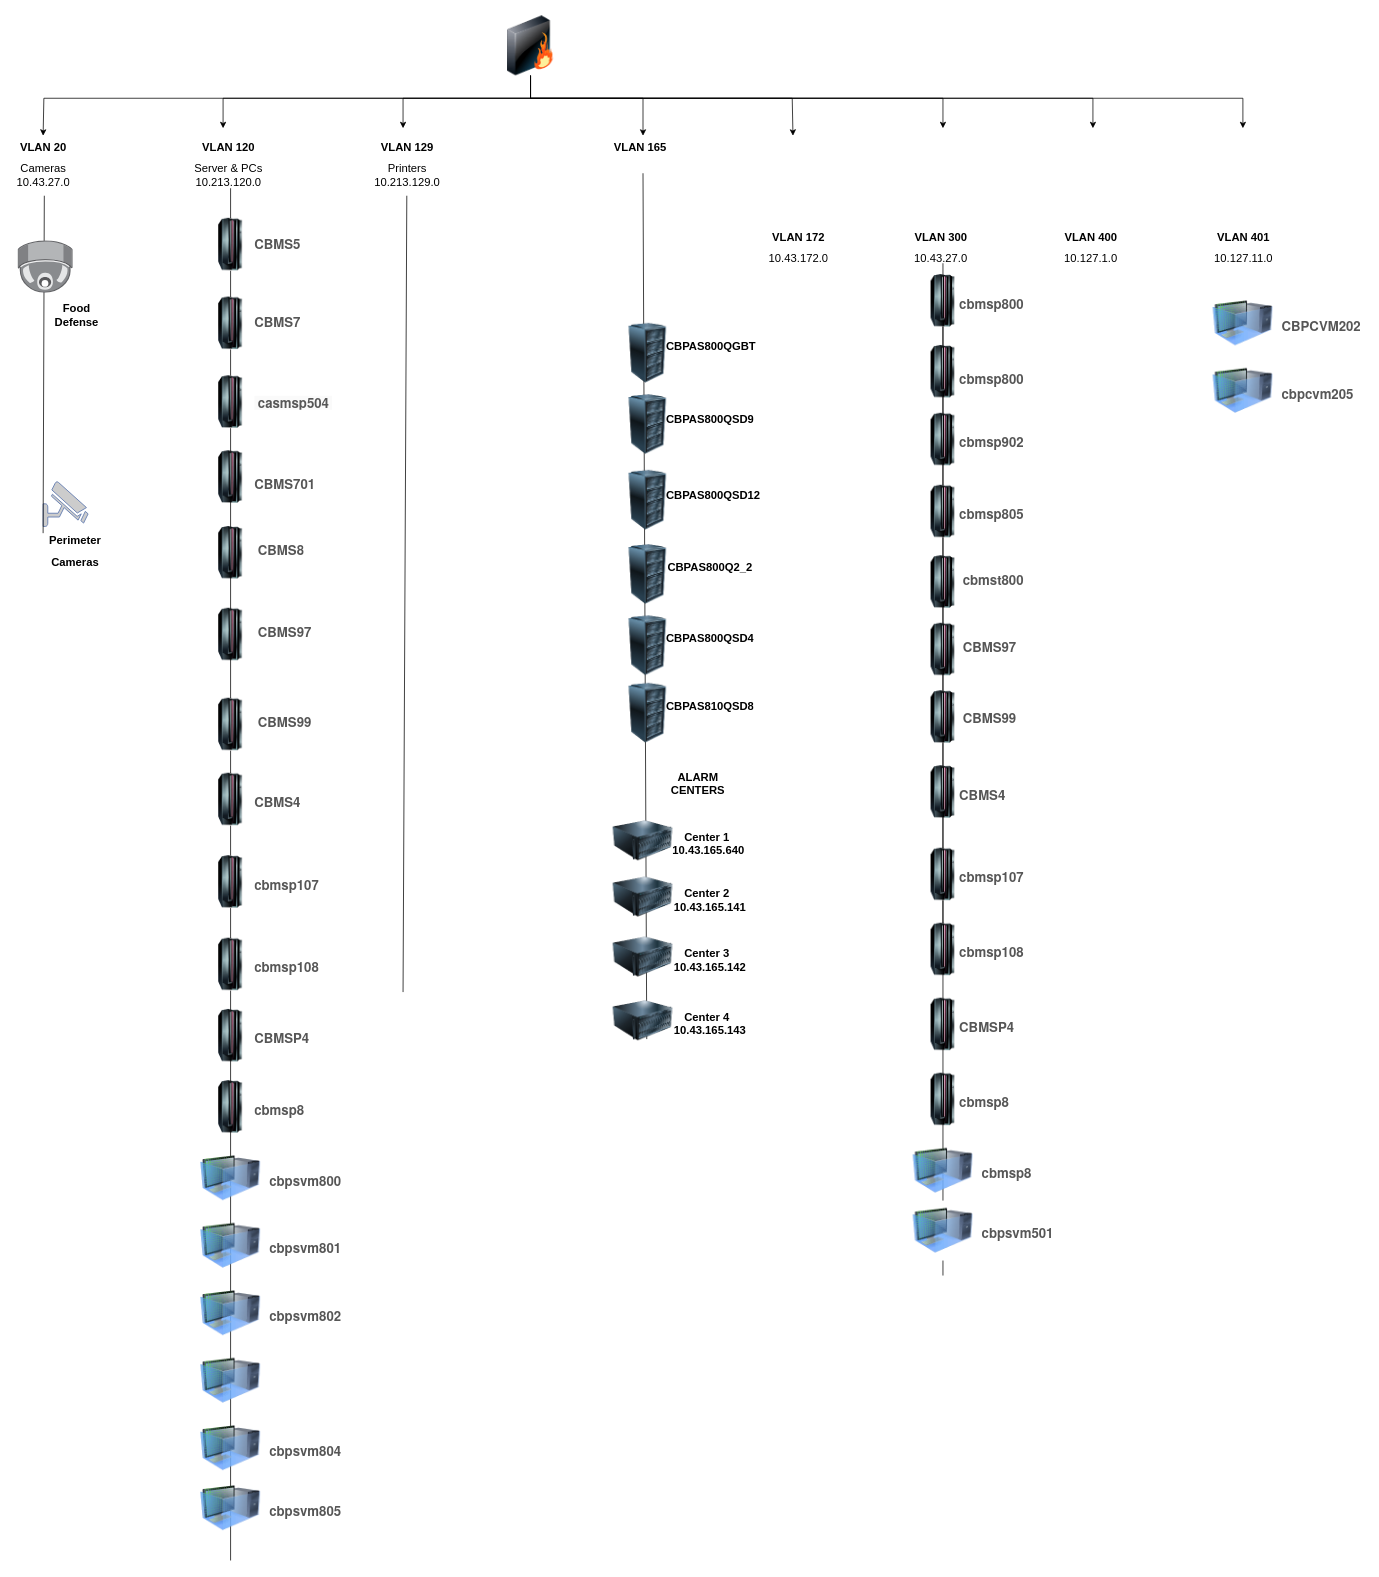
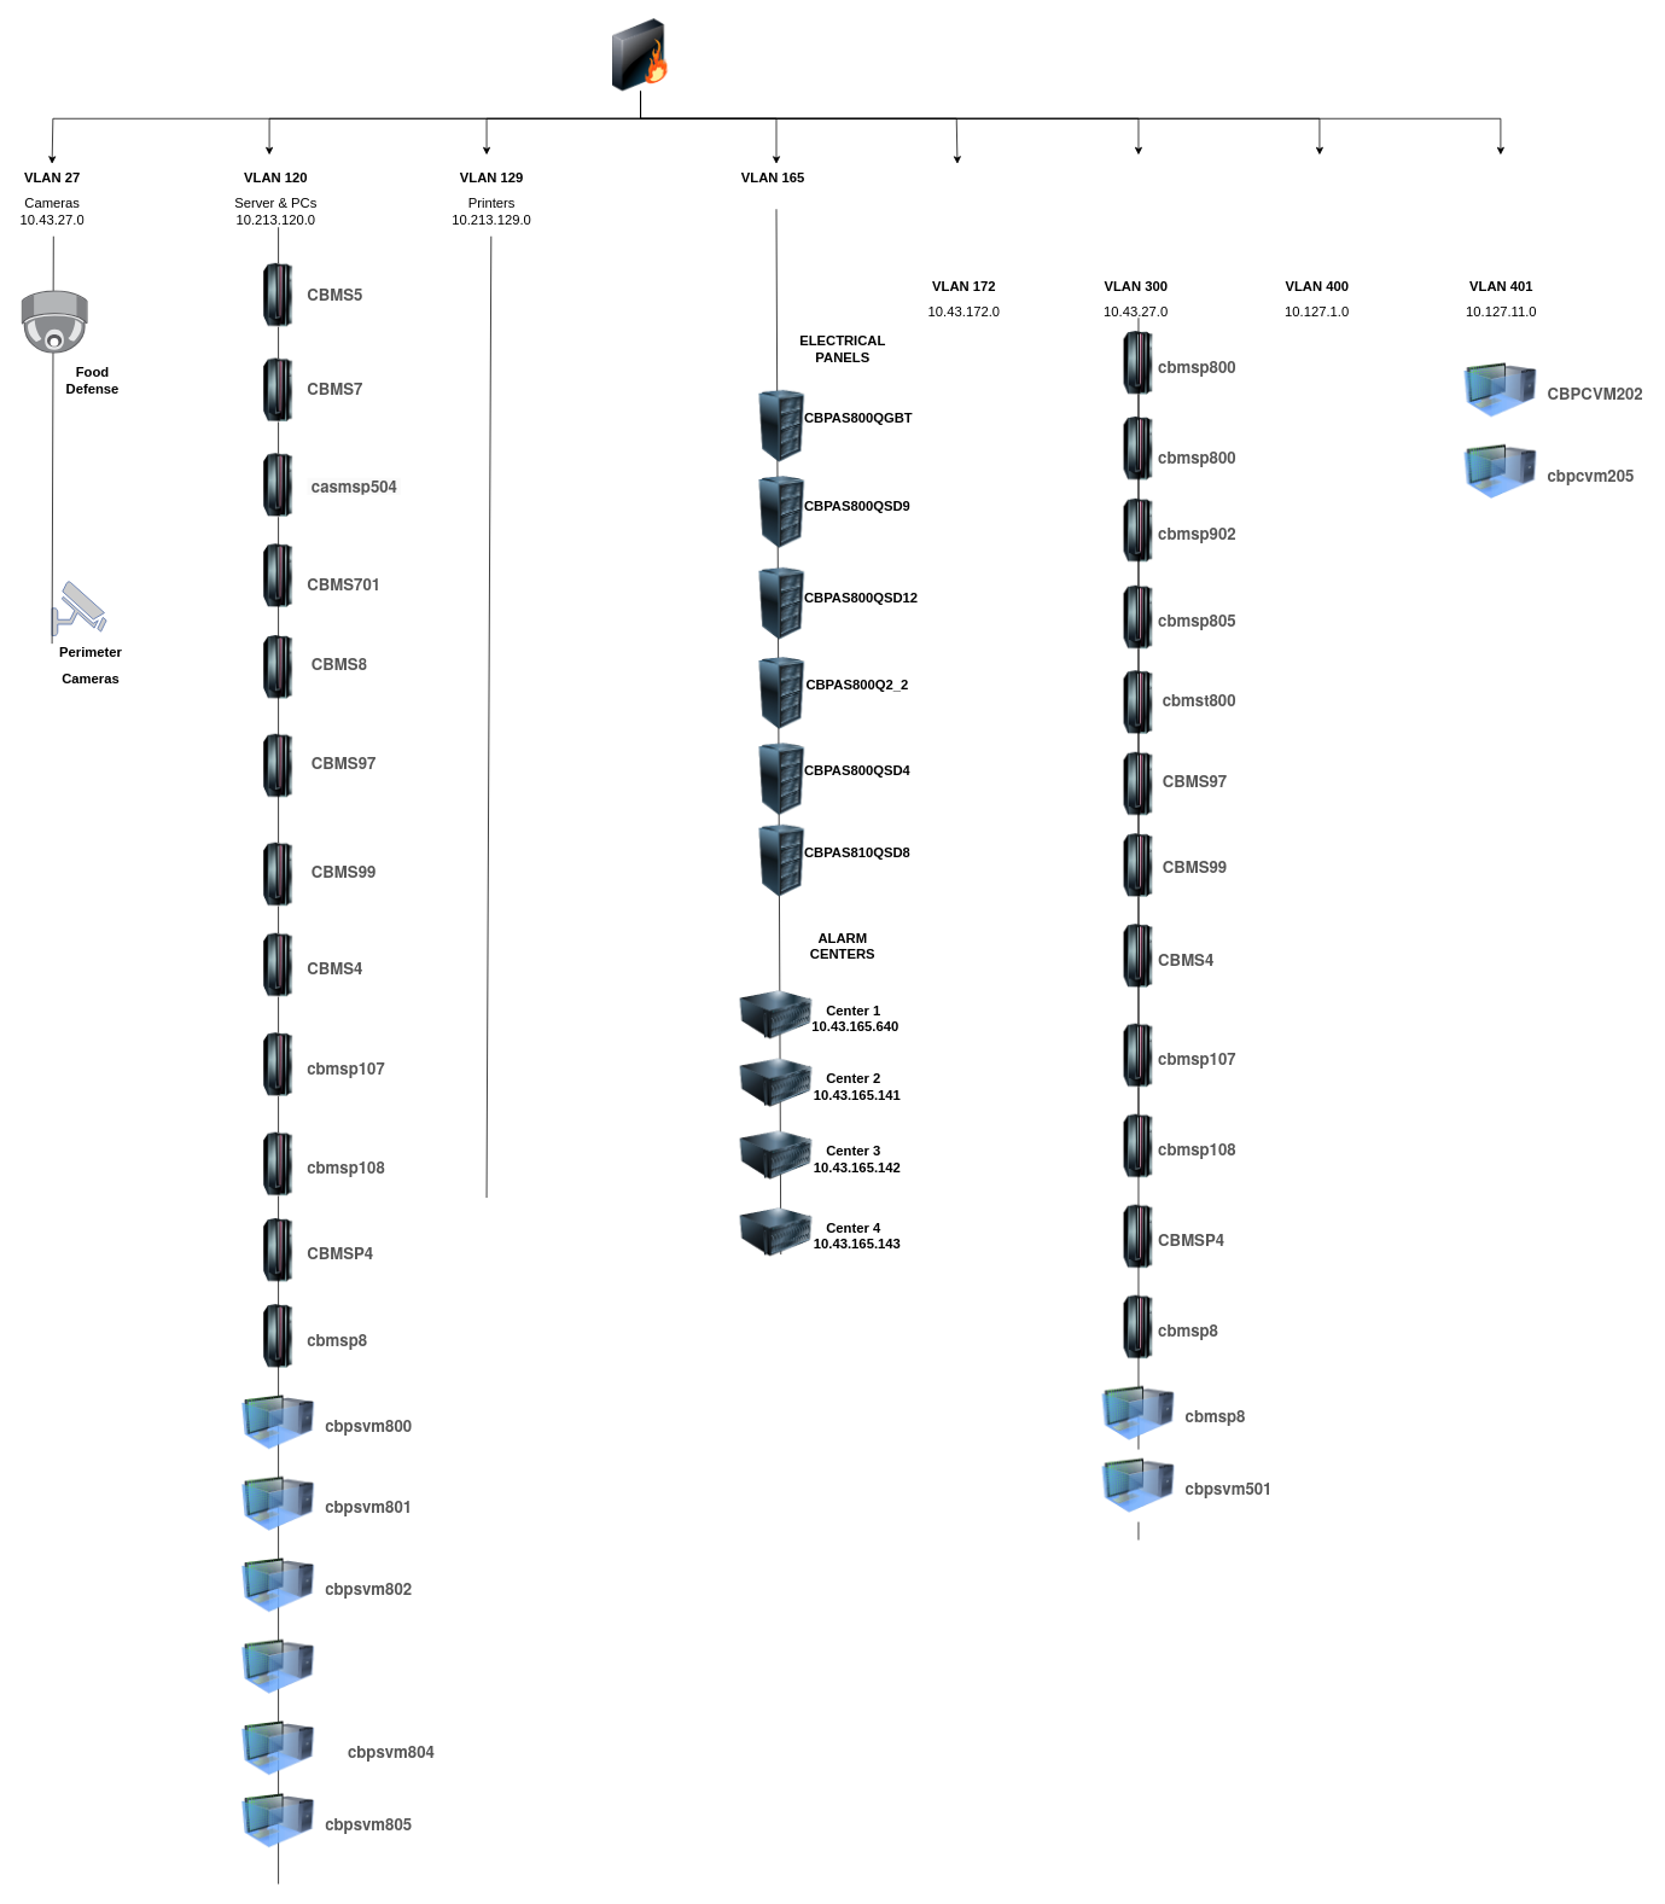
- <mxCell id="11" value="&lt;h1 style=&quot;text-align: center; margin-top: 0px; font-size: 15px;&quot;&gt;&lt;span style=&quot;background-color: initial;&quot;&gt;&lt;font style=&quot;font-size: 15px;&quot;&gt;VLAN 20&lt;/font&gt;&lt;/span&gt;&lt;/h1&gt;&lt;div style=&quot;text-align: center;&quot;&gt;&lt;span style=&quot;background-color: initial;&quot;&gt;&lt;font style=&quot;font-size: 15px;&quot;&gt;Cameras&lt;/font&gt;&lt;/span&gt;&lt;/div&gt;&lt;h1 style=&quot;text-align: center; margin-top: 0px; font-size: 15px;&quot;&gt;&lt;span style=&quot;background-color: initial; font-weight: normal;&quot;&gt;&lt;font style=&quot;font-size: 15px;&quot;&gt;10.43.27.0&lt;/font&gt;&lt;/span&gt;&lt;br&gt;&lt;/h1&gt;" style="text;html=1;whiteSpace=wrap;overflow=hidden;rounded=0;" vertex="1" parent="1"><mxGeometry x="20.22" y="180" width="76.78" height="80" as="geometry" /></mxCell>
+ <mxCell id="11" value="&lt;h1 style=&quot;text-align: center; margin-top: 0px; font-size: 15px;&quot;&gt;&lt;span style=&quot;background-color: initial;&quot;&gt;&lt;font style=&quot;font-size: 15px;&quot;&gt;VLAN 27&lt;/font&gt;&lt;/span&gt;&lt;/h1&gt;&lt;div style=&quot;text-align: center;&quot;&gt;&lt;span style=&quot;background-color: initial;&quot;&gt;&lt;font style=&quot;font-size: 15px;&quot;&gt;Cameras&lt;/font&gt;&lt;/span&gt;&lt;/div&gt;&lt;h1 style=&quot;text-align: center; margin-top: 0px; font-size: 15px;&quot;&gt;&lt;span style=&quot;background-color: initial; font-weight: normal;&quot;&gt;&lt;font style=&quot;font-size: 15px;&quot;&gt;10.43.27.0&lt;/font&gt;&lt;/span&gt;&lt;br&gt;&lt;/h1&gt;" style="text;html=1;whiteSpace=wrap;overflow=hidden;rounded=0;" vertex="1" parent="1"><mxGeometry x="20.22" y="180" width="76.78" height="80" as="geometry" /></mxCell>
+ <mxCell id="71" value="&lt;h1 style=&quot;text-align: center; margin-top: 0px; font-size: 15px;&quot;&gt;ELECTRICAL PANELS&lt;/h1&gt;" style="text;html=1;whiteSpace=wrap;overflow=hidden;rounded=0;" vertex="1" parent="1"><mxGeometry x="867" y="360" width="125" height="50" as="geometry" /></mxCell>
- <mxCell id="120" value="&lt;h1 style=&quot;text-align: left; margin-top: 0px;&quot;&gt;&lt;font face=&quot;Metropolis, Avenir Next, Helvetica Neue, Arial, sans-serif&quot; color=&quot;#565656&quot;&gt;&lt;span style=&quot;font-size: 17.6px;&quot;&gt;cbpsvm804&lt;/span&gt;&lt;/font&gt;&lt;br&gt;&lt;/h1&gt;" style="text;html=1;whiteSpace=wrap;overflow=hidden;rounded=0;" vertex="1" parent="1"><mxGeometry x="357" y="1910" width="110" height="40" as="geometry" /></mxCell>
+ <mxCell id="120" value="&lt;h1 style=&quot;text-align: left; margin-top: 0px;&quot;&gt;&lt;font face=&quot;Metropolis, Avenir Next, Helvetica Neue, Arial, sans-serif&quot; color=&quot;#565656&quot;&gt;&lt;span style=&quot;font-size: 17.6px;&quot;&gt;cbpsvm804&lt;/span&gt;&lt;/font&gt;&lt;br&gt;&lt;/h1&gt;" style="text;html=1;whiteSpace=wrap;overflow=hidden;rounded=0;" vertex="1" parent="1"><mxGeometry x="382" y="1910" width="110" height="40" as="geometry" /></mxCell>
